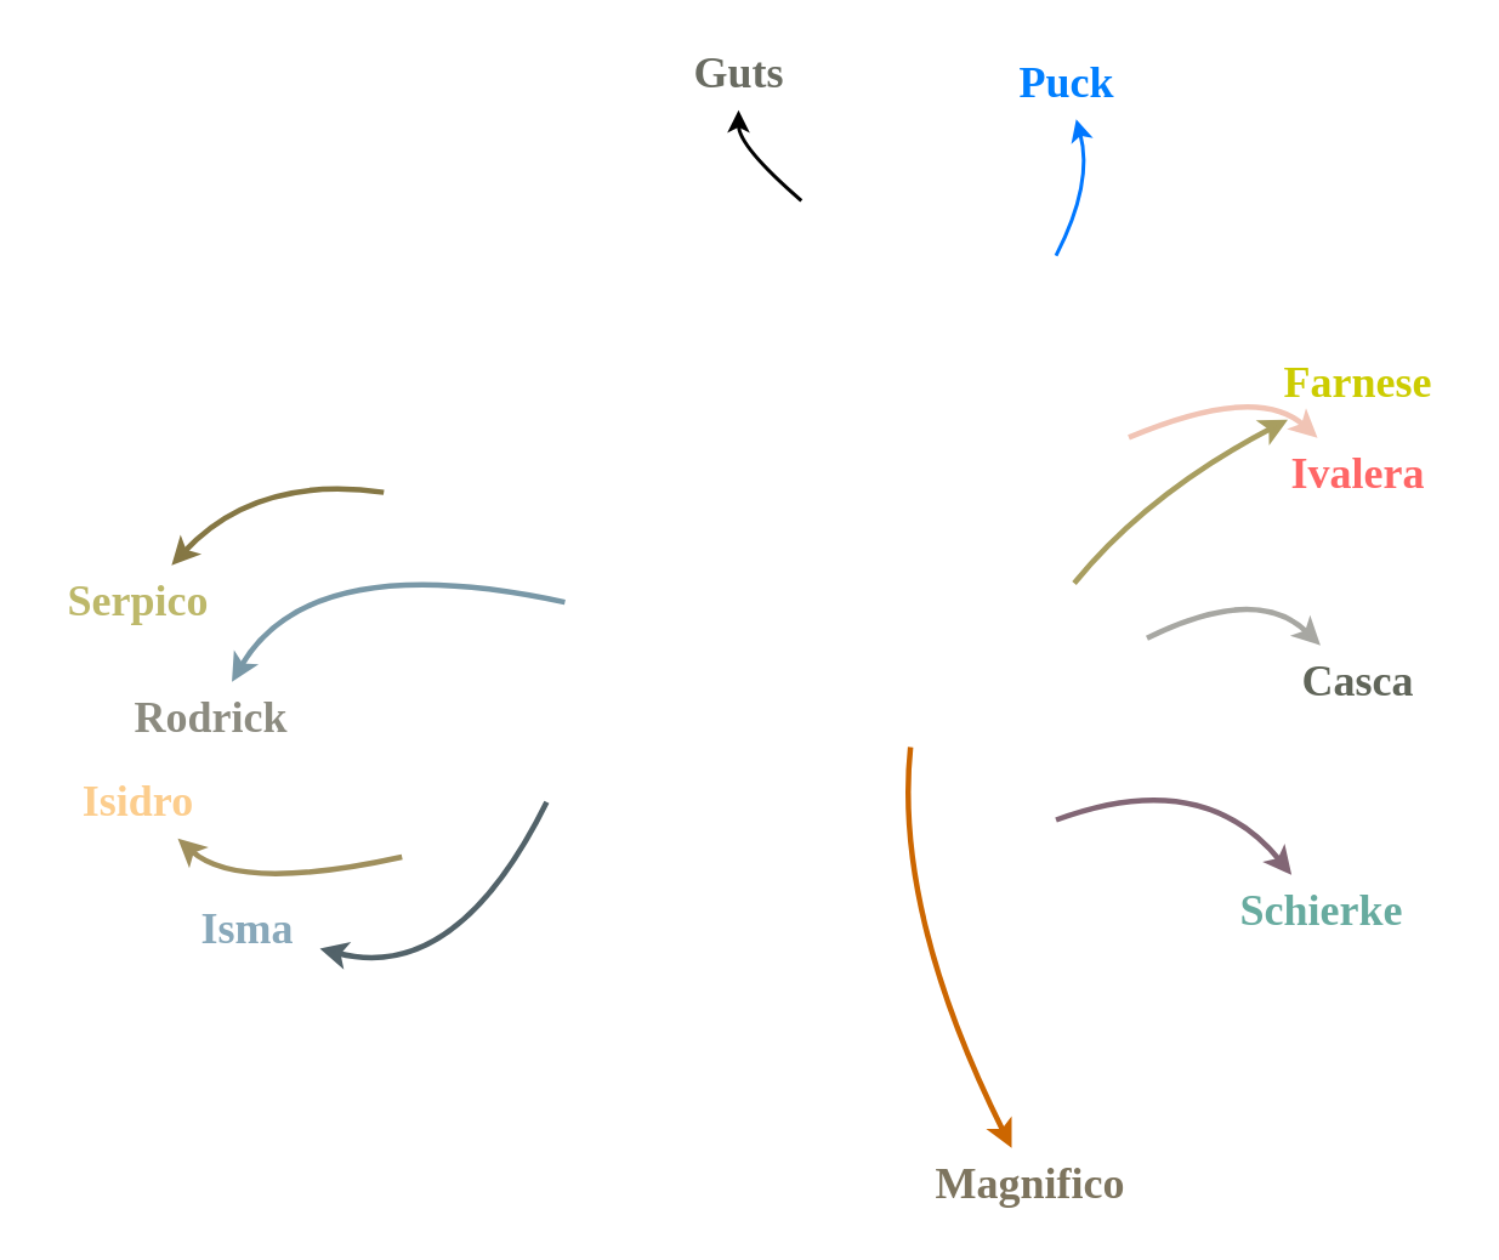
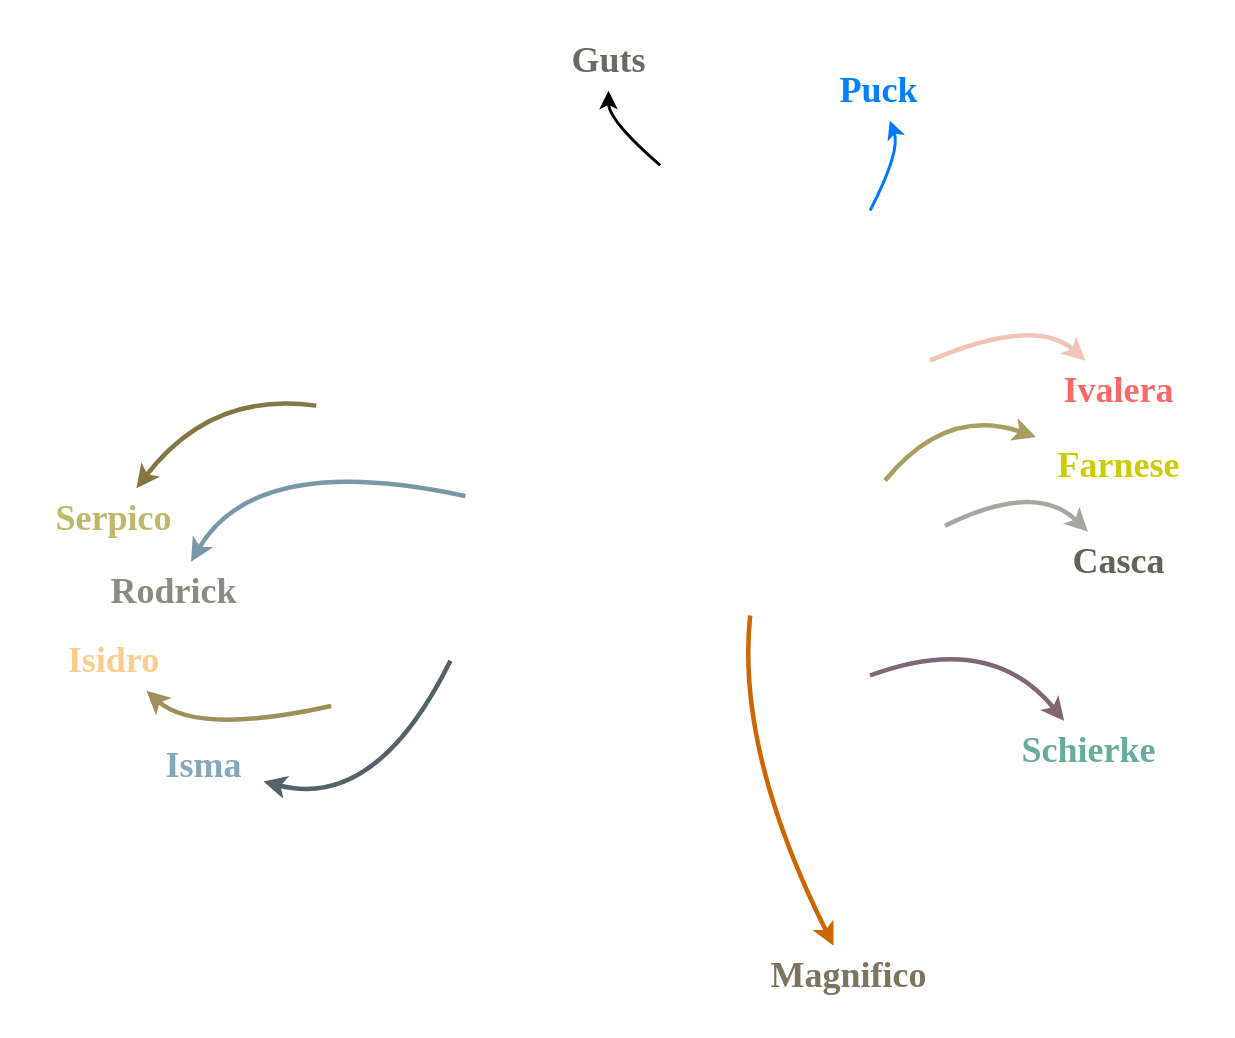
- <mxCell id="6" value="&lt;font color=&quot;#007fff&quot; style=&quot;font-size: 24px;&quot; face=&quot;Comic Sans MS&quot;&gt;Puck&lt;/font&gt;" style="text;html=1;align=center;verticalAlign=middle;resizable=0;points=[];autosize=1;strokeColor=none;fillColor=none;fontStyle=1;fontSize=24;" parent="1" vertex="1"><mxGeometry x="550" y="25" width="70" height="40" as="geometry" /></mxCell>
+ <mxCell id="6" value="&lt;font color=&quot;#007fff&quot; style=&quot;font-size: 24px;&quot; face=&quot;Comic Sans MS&quot;&gt;Puck&lt;/font&gt;" style="text;html=1;align=center;verticalAlign=middle;resizable=0;points=[];autosize=1;strokeColor=none;fillColor=none;fontStyle=1;fontSize=24;" parent="1" vertex="1"><mxGeometry x="550" y="40" width="70" height="40" as="geometry" /></mxCell>
- <mxCell id="19" value="&lt;font color=&quot;#cccc00&quot; style=&quot;font-size: 24px;&quot; face=&quot;Comic Sans MS&quot;&gt;Farnese&lt;/font&gt;" style="text;html=1;align=center;verticalAlign=middle;resizable=0;points=[];autosize=1;strokeColor=none;fillColor=none;fontStyle=1;fontSize=24;" parent="1" vertex="1"><mxGeometry x="690.003" y="190" width="110" height="40" as="geometry" /></mxCell>
+ <mxCell id="19" value="&lt;font color=&quot;#cccc00&quot; style=&quot;font-size: 24px;&quot; face=&quot;Comic Sans MS&quot;&gt;Farnese&lt;/font&gt;" style="text;html=1;align=center;verticalAlign=middle;resizable=0;points=[];autosize=1;strokeColor=none;fillColor=none;fontStyle=1;fontSize=24;" parent="1" vertex="1"><mxGeometry x="690.003" y="290" width="110" height="40" as="geometry" /></mxCell>
- <mxCell id="25" value="&lt;font style=&quot;font-size: 24px;&quot; face=&quot;Comic Sans MS&quot;&gt;Serpico&lt;/font&gt;" style="text;html=1;align=center;verticalAlign=middle;resizable=0;points=[];autosize=1;strokeColor=none;fillColor=none;fontColor=#BDB86A;fontStyle=1;fontSize=24;" parent="1" vertex="1"><mxGeometry x="20" y="310" width="110" height="40" as="geometry" /></mxCell>
+ <mxCell id="25" value="&lt;font style=&quot;font-size: 24px;&quot; face=&quot;Comic Sans MS&quot;&gt;Serpico&lt;/font&gt;" style="text;html=1;align=center;verticalAlign=middle;resizable=0;points=[];autosize=1;strokeColor=none;fillColor=none;fontColor=#BDB86A;fontStyle=1;fontSize=24;" parent="1" vertex="1"><mxGeometry x="20" y="325" width="110" height="40" as="geometry" /></mxCell>
